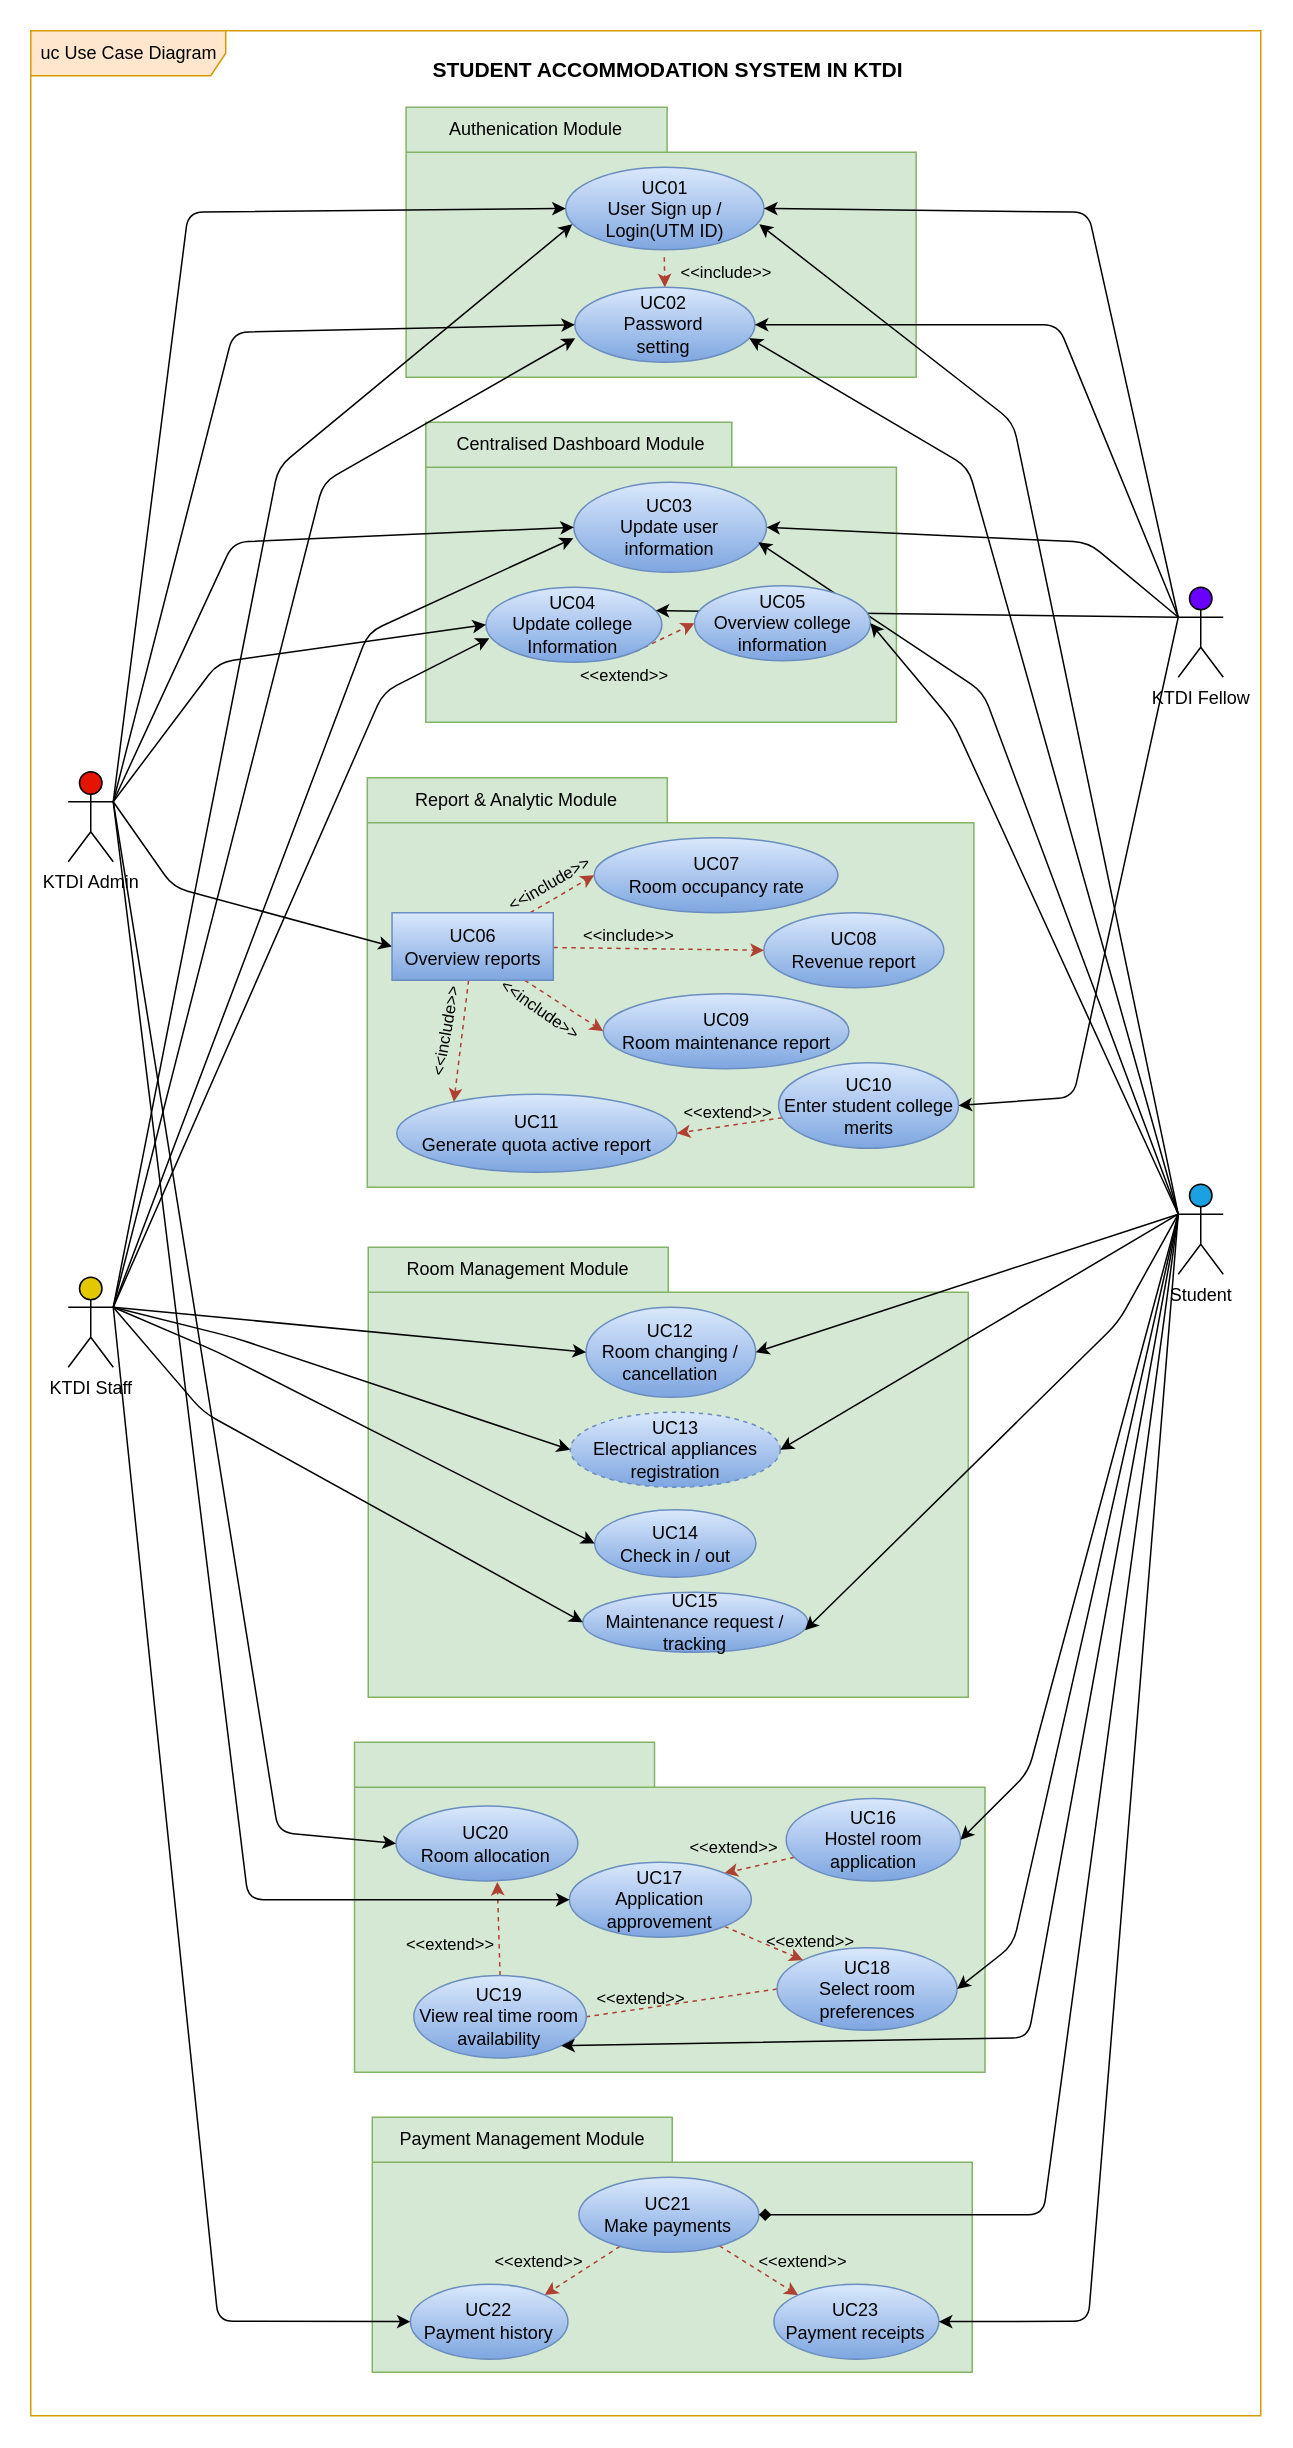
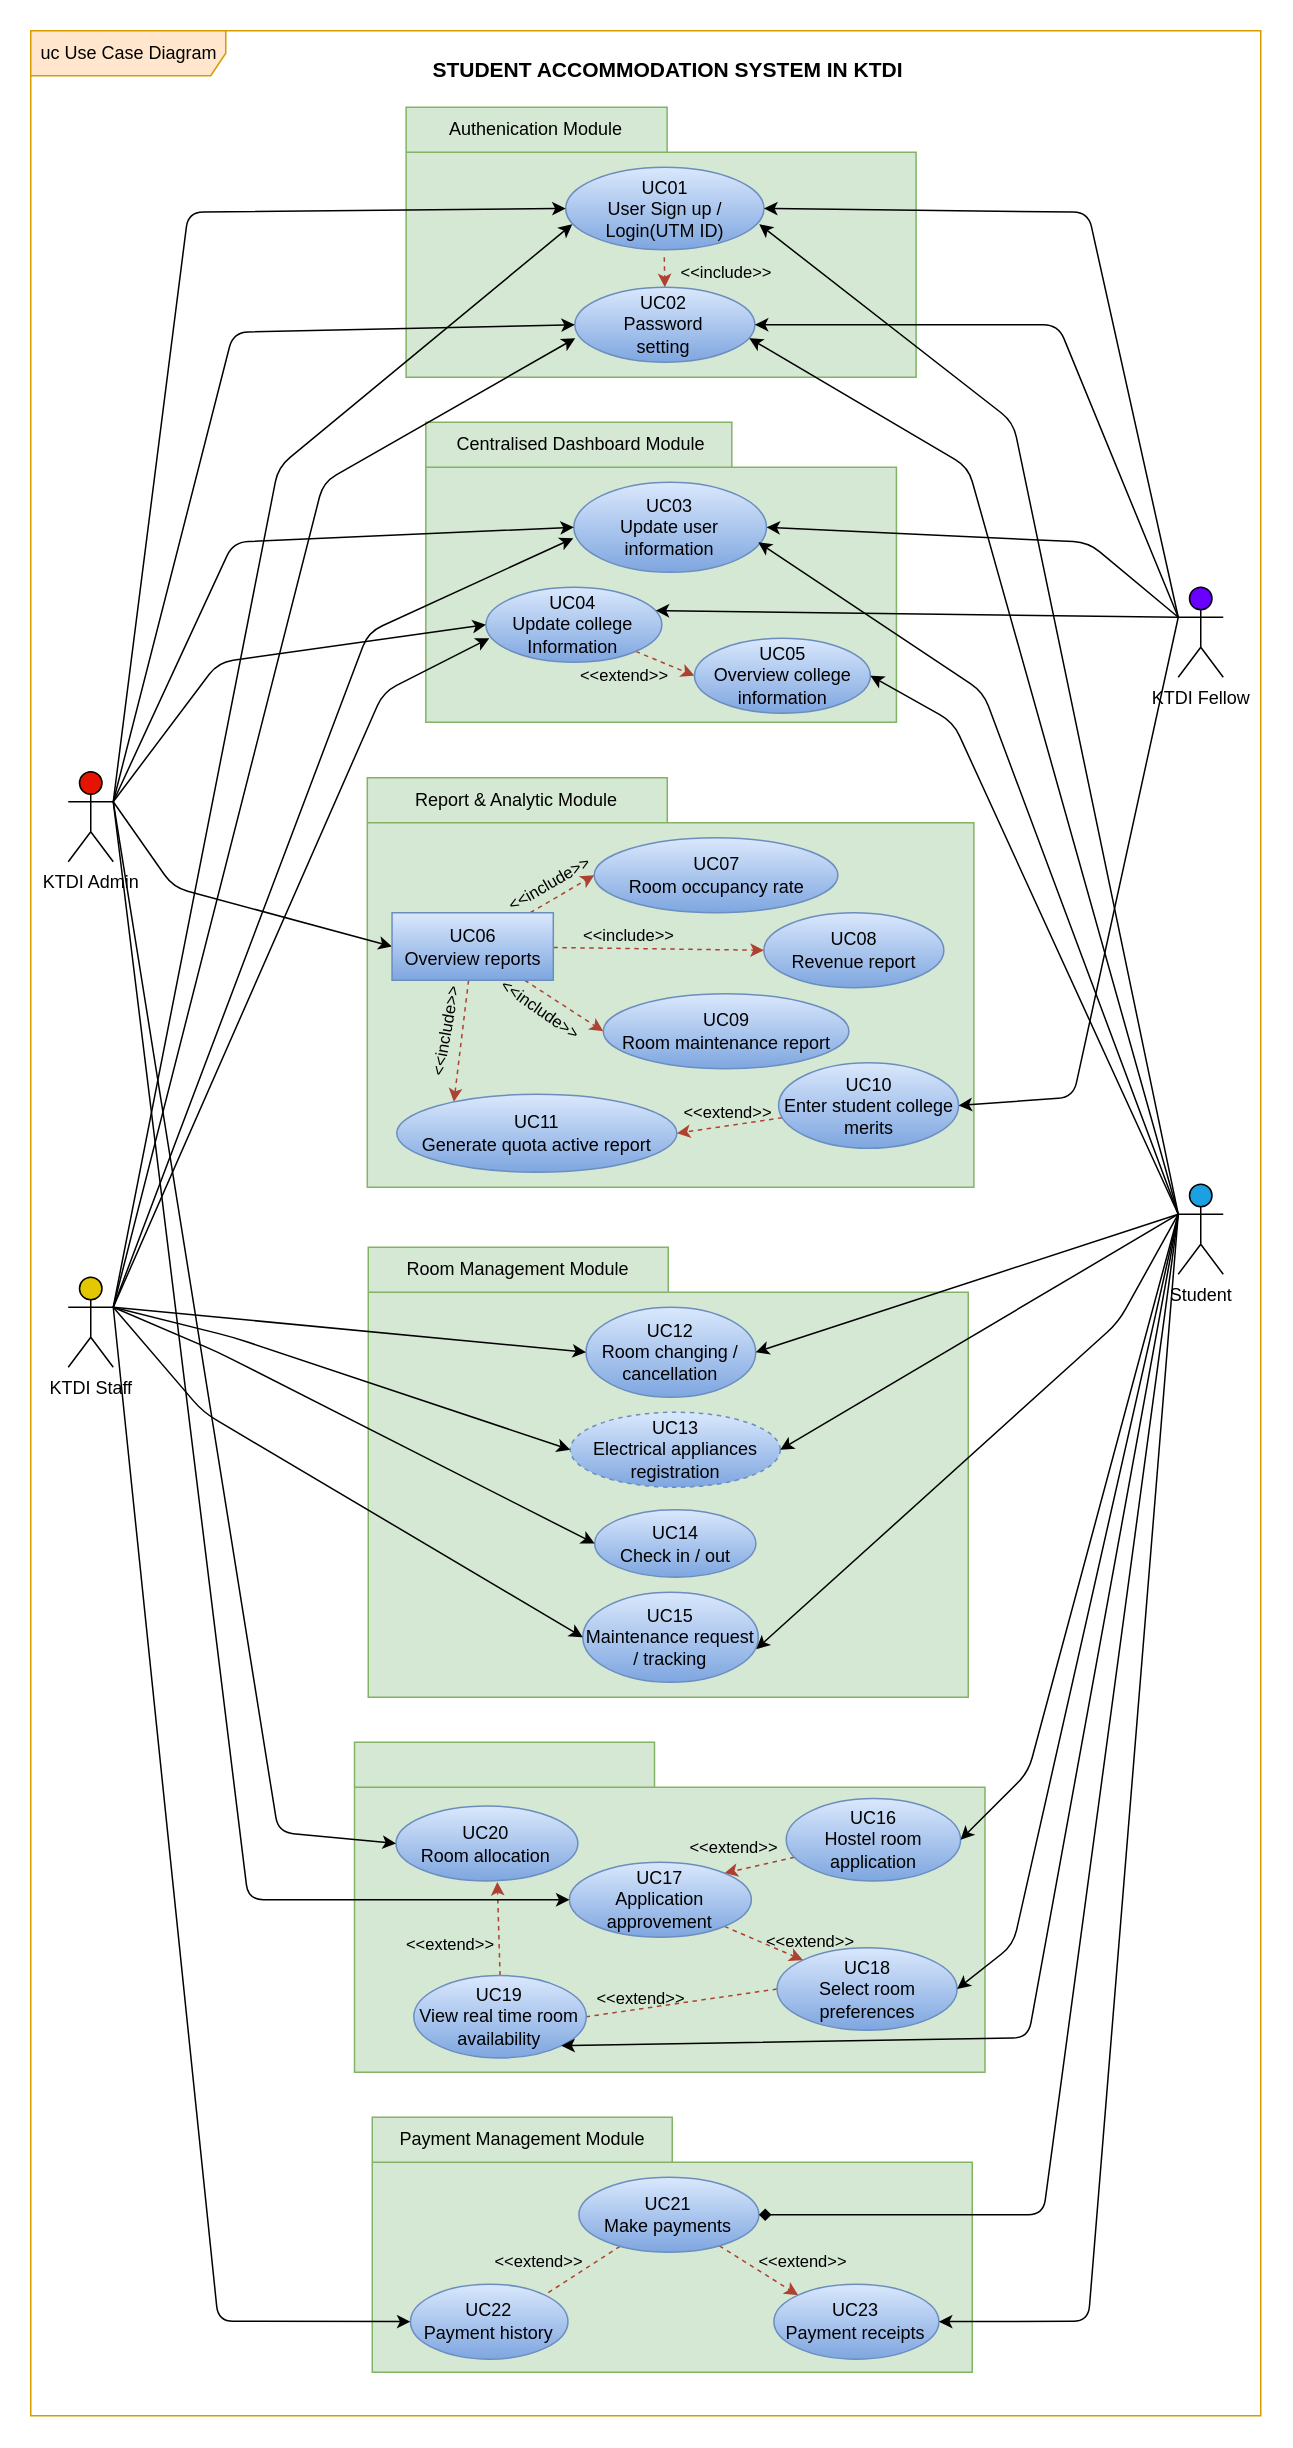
- <mxCell id="94" value="UC05&lt;br&gt;Overview college information" style="ellipse;whiteSpace=wrap;html=1;fillColor=#dae8fc;strokeColor=#6c8ebf;gradientColor=#7ea6e0;" parent="1" vertex="1"><mxGeometry x="462.5" y="390" width="117.26" height="50" as="geometry" /></mxCell>
+ <mxCell id="94" value="UC05&lt;br&gt;Overview college information" style="ellipse;whiteSpace=wrap;html=1;fillColor=#dae8fc;strokeColor=#6c8ebf;gradientColor=#7ea6e0;" parent="1" vertex="1"><mxGeometry x="462.5" y="425" width="117.26" height="50" as="geometry" /></mxCell>
- <mxCell id="26" value="UC15&lt;br&gt;Maintenance request / tracking" style="ellipse;whiteSpace=wrap;html=1;fillColor=#dae8fc;strokeColor=#6c8ebf;gradientColor=#7ea6e0;" parent="1" vertex="1"><mxGeometry x="388.04" y="1061" width="150" height="40" as="geometry" /></mxCell>
+ <mxCell id="26" value="UC15&lt;br&gt;Maintenance request / tracking" style="ellipse;whiteSpace=wrap;html=1;fillColor=#dae8fc;strokeColor=#6c8ebf;gradientColor=#7ea6e0;" parent="1" vertex="1"><mxGeometry x="388.04" y="1061" width="117.01" height="60" as="geometry" /></mxCell>
- <mxCell id="21" style="edgeStyle=none;html=1;entryX=1;entryY=0;entryDx=0;entryDy=0;dashed=1;fontColor=#000000;fillColor=#fad9d5;strokeColor=#ae4132;" parent="1" source="22" target="28" edge="1"><mxGeometry relative="1" as="geometry" /></mxCell>
+ <mxCell id="21" style="edgeStyle=none;html=1;entryX=1;entryY=0;entryDx=0;entryDy=0;dashed=1;fontColor=#000000;fillColor=#fad9d5;strokeColor=#ae4132;endArrow=none;" parent="1" source="22" target="28" edge="1"><mxGeometry relative="1" as="geometry" /></mxCell>
